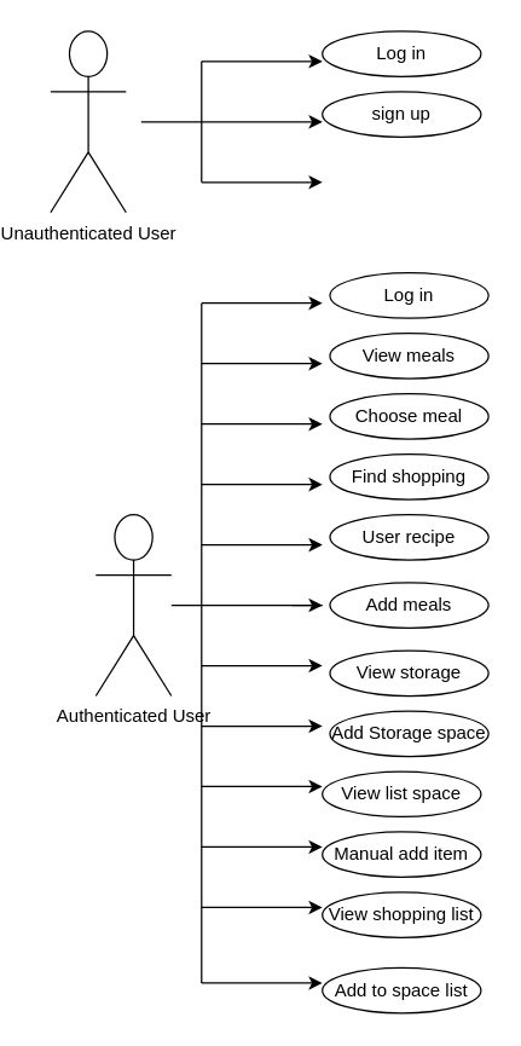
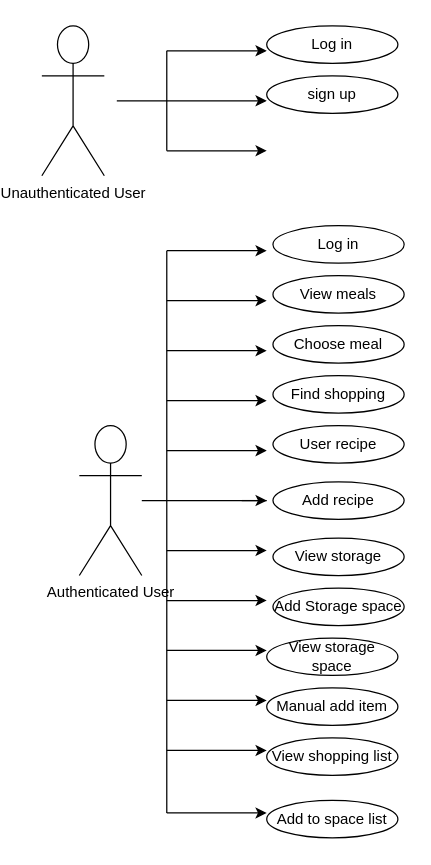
- <mxCell id="16" value="Add meals" style="ellipse;whiteSpace=wrap;html=1;" vertex="1" parent="1"><mxGeometry x="205" y="385" width="105" height="30" as="geometry" /></mxCell>
+ <mxCell id="16" value="Add recipe" style="ellipse;whiteSpace=wrap;html=1;" vertex="1" parent="1"><mxGeometry x="205" y="385" width="105" height="30" as="geometry" /></mxCell>
- <mxCell id="24" value="View list space" style="ellipse;whiteSpace=wrap;html=1;" vertex="1" parent="1"><mxGeometry x="200" y="510" width="105" height="30" as="geometry" /></mxCell>
+ <mxCell id="24" value="View storage space" style="ellipse;whiteSpace=wrap;html=1;" vertex="1" parent="1"><mxGeometry x="200" y="510" width="105" height="30" as="geometry" /></mxCell>
